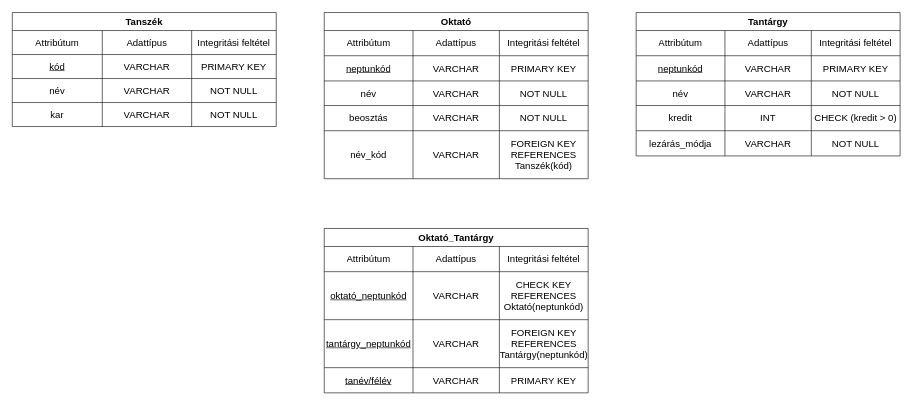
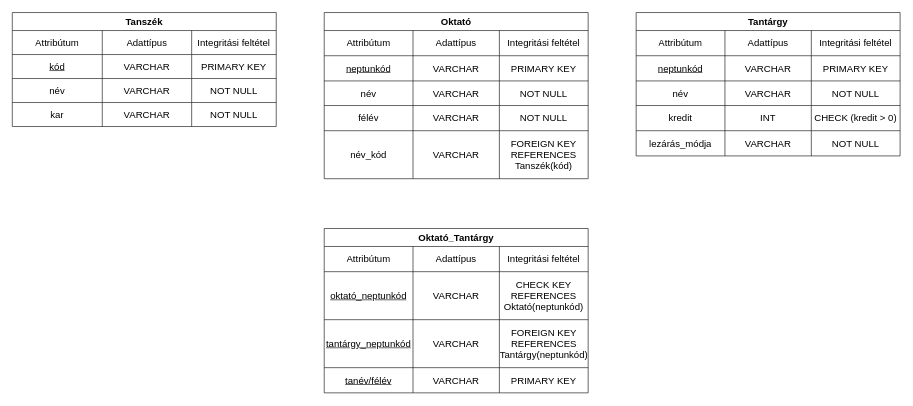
- <mxCell id="33" value="beosztás" style="shape=partialRectangle;html=1;whiteSpace=wrap;connectable=0;strokeColor=inherit;overflow=hidden;fillColor=none;top=0;left=0;bottom=0;right=0;pointerEvents=1;fontSize=16;" vertex="1" parent="32"><mxGeometry width="148" height="42" as="geometry"><mxRectangle width="148" height="42" as="alternateBounds" /></mxGeometry></mxCell>
+ <mxCell id="33" value="félév" style="shape=partialRectangle;html=1;whiteSpace=wrap;connectable=0;strokeColor=inherit;overflow=hidden;fillColor=none;top=0;left=0;bottom=0;right=0;pointerEvents=1;fontSize=16;" vertex="1" parent="32"><mxGeometry width="148" height="42" as="geometry"><mxRectangle width="148" height="42" as="alternateBounds" /></mxGeometry></mxCell>
